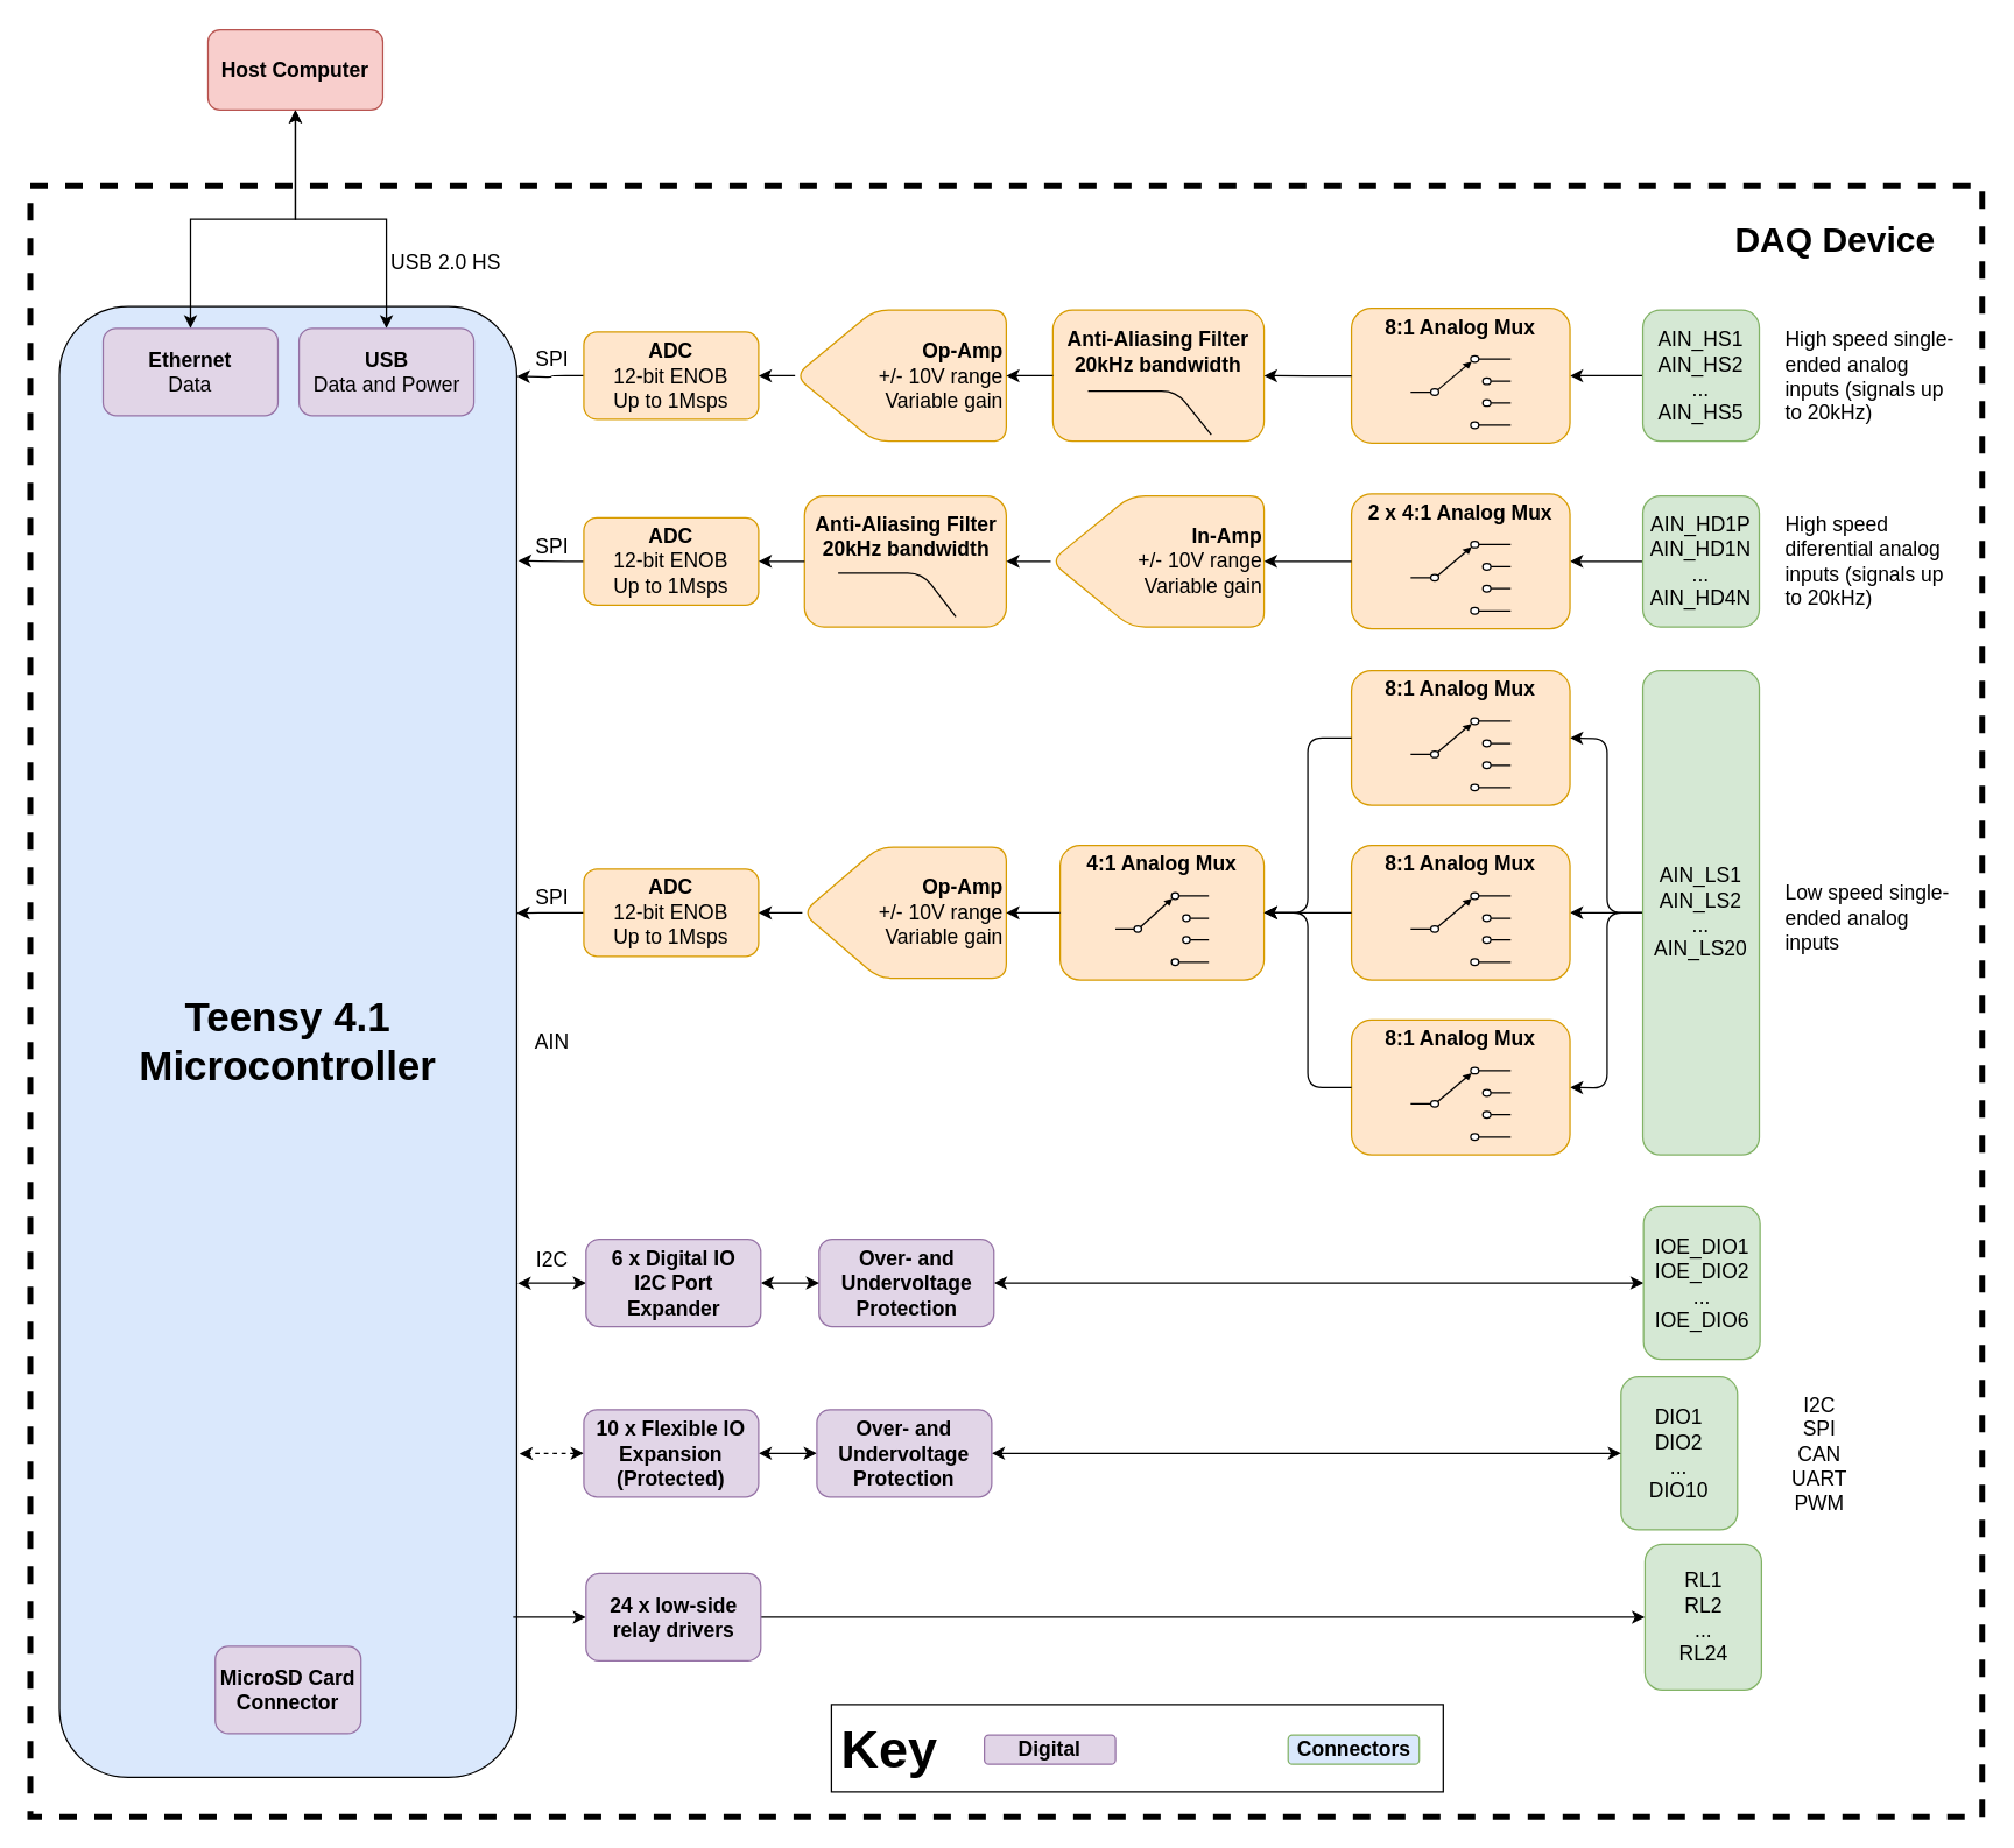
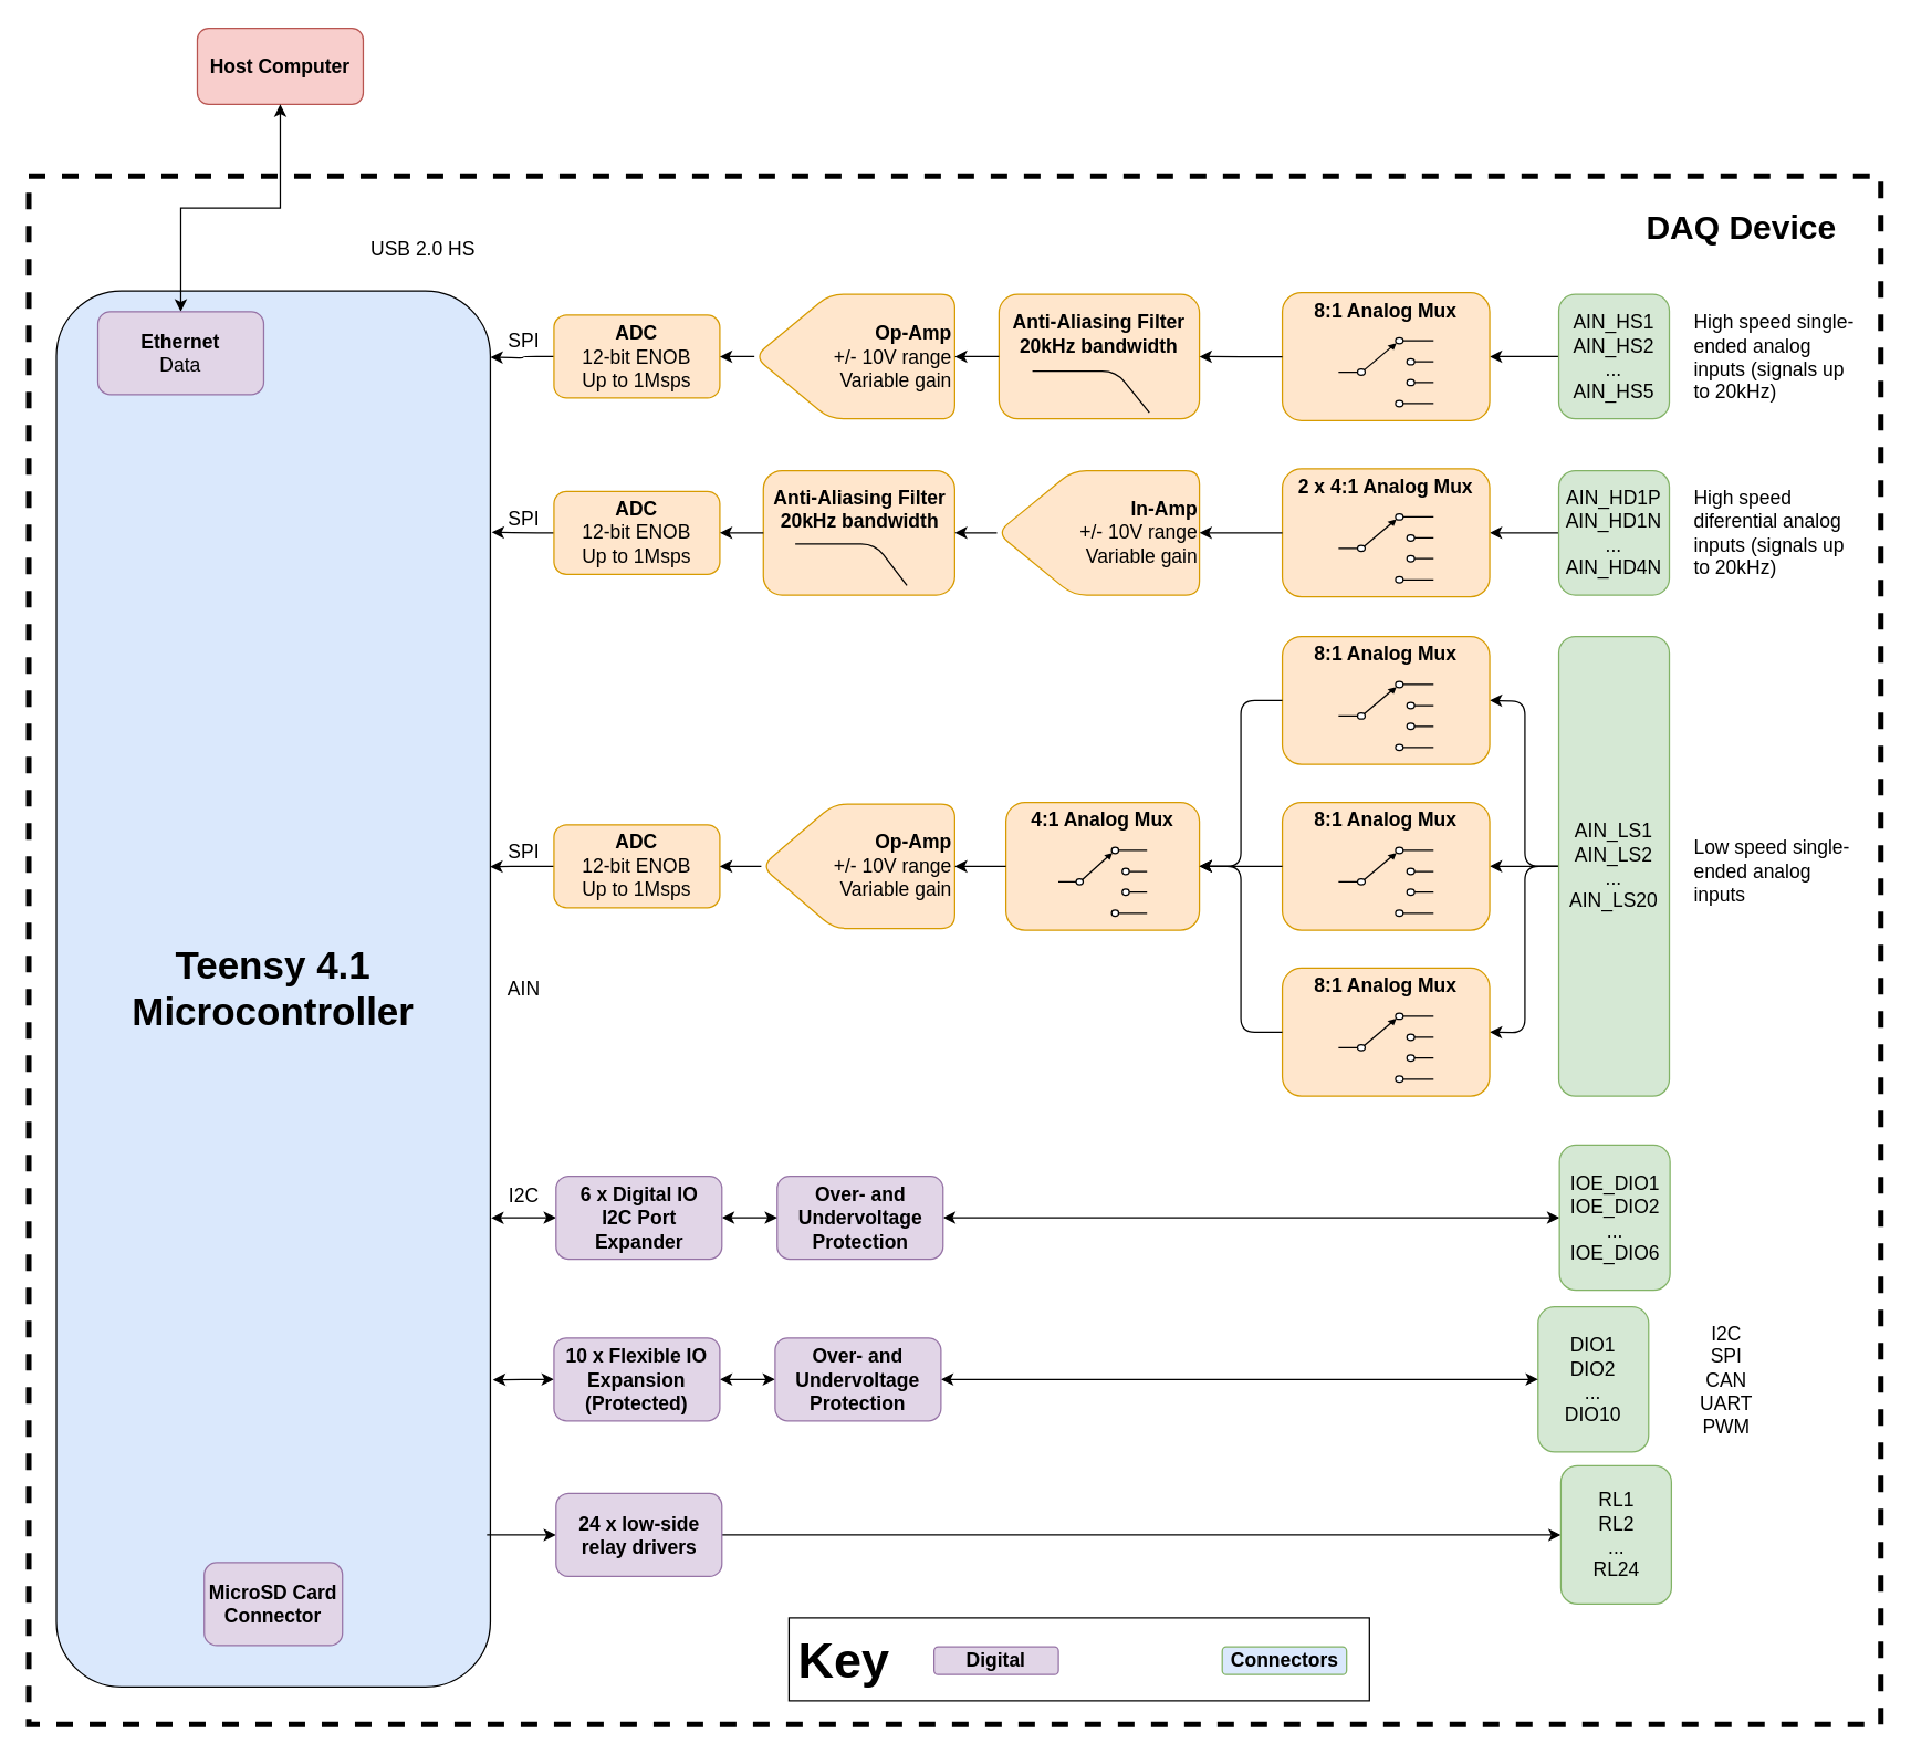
- <mxCell id="18" style="edgeStyle=orthogonalEdgeStyle;rounded=0;orthogonalLoop=1;jettySize=auto;html=1;exitX=0.5;exitY=1;exitDx=0;exitDy=0;entryX=0.5;entryY=0;entryDx=0;entryDy=0;startArrow=classic;startFill=1;" parent="1" source="19" target="20" edge="1"><mxGeometry relative="1" as="geometry" /></mxCell>
- <mxCell id="20" value="USB&lt;br style=&quot;font-size: 14px;&quot;&gt;&lt;span style=&quot;font-weight: normal; font-size: 14px;&quot;&gt;Data and Power&lt;/span&gt;" style="rounded=1;whiteSpace=wrap;html=1;strokeColor=#9673a6;fontStyle=1;fillColor=#e1d5e7;fontSize=14;" parent="1" vertex="1"><mxGeometry x="204.5" y="225" width="120" height="60" as="geometry" /></mxCell>
- <mxCell id="5" style="edgeStyle=orthogonalEdgeStyle;rounded=0;orthogonalLoop=1;jettySize=auto;html=1;exitX=0;exitY=0.5;exitDx=0;exitDy=0;entryX=1.006;entryY=0.78;entryDx=0;entryDy=0;entryPerimeter=0;startArrow=classic;startFill=1;endArrow=classic;endFill=1;dashed=1;" parent="1" source="7" target="4" edge="1"><mxGeometry relative="1" as="geometry" /></mxCell>
+ <mxCell id="5" style="edgeStyle=orthogonalEdgeStyle;rounded=0;orthogonalLoop=1;jettySize=auto;html=1;exitX=0;exitY=0.5;exitDx=0;exitDy=0;entryX=1.006;entryY=0.78;entryDx=0;entryDy=0;entryPerimeter=0;startArrow=classic;startFill=1;endArrow=classic;endFill=1;" parent="1" source="7" target="4" edge="1"><mxGeometry relative="1" as="geometry" /></mxCell>
